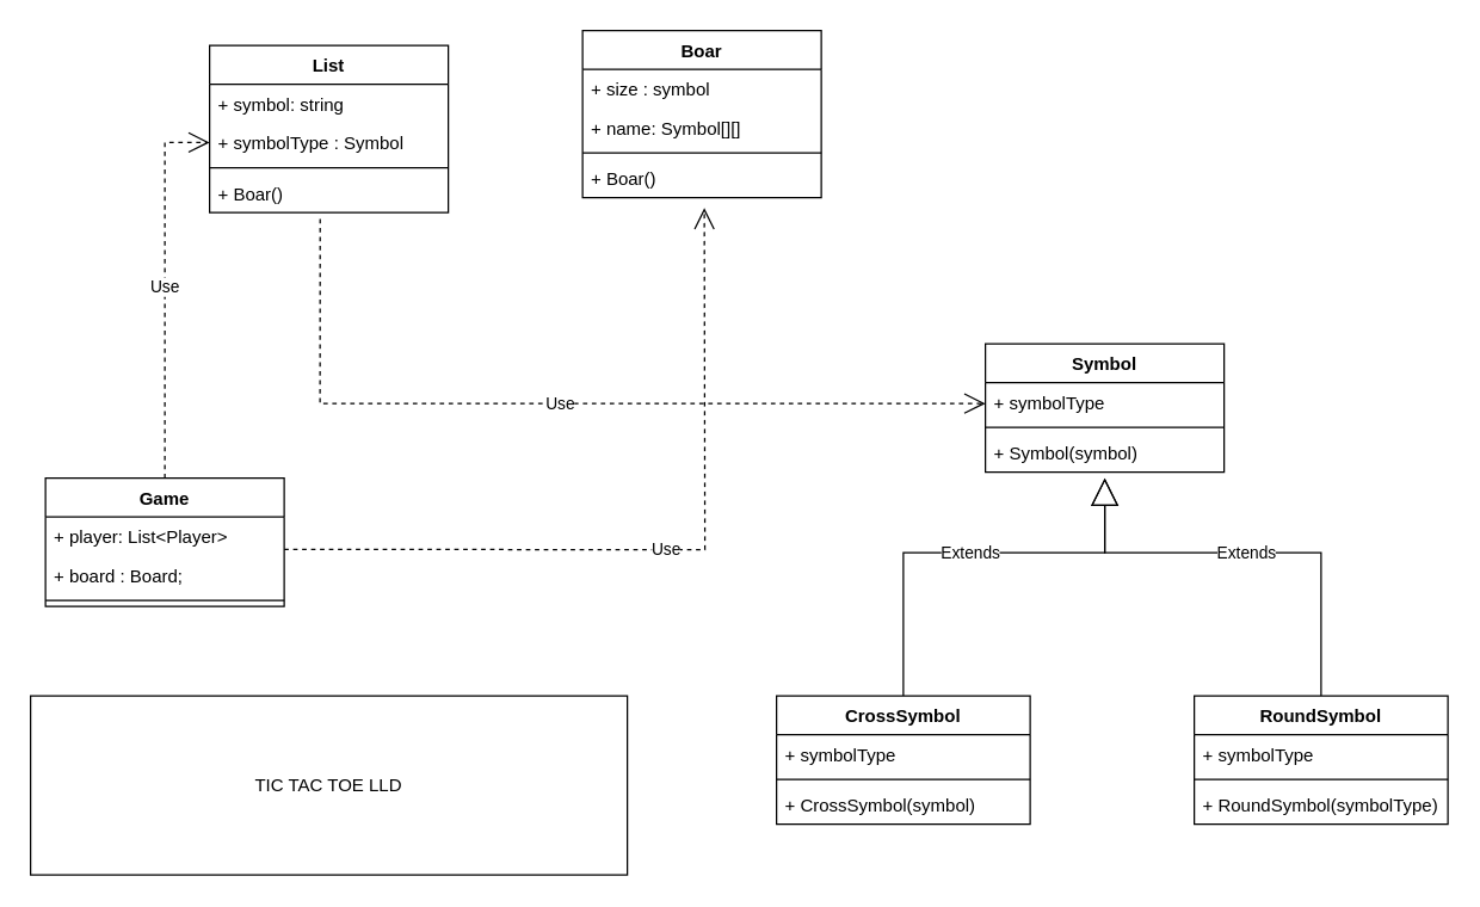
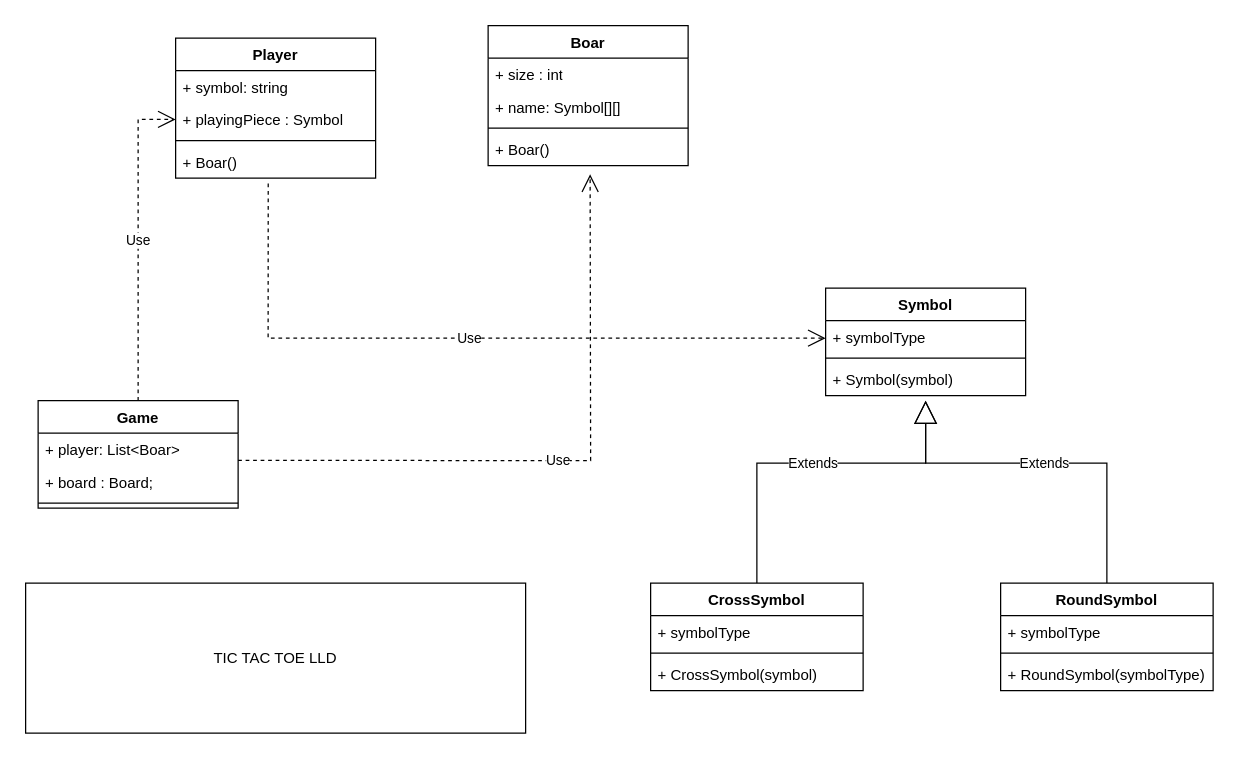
- <mxCell id="14" value="List" style="swimlane;fontStyle=1;align=center;verticalAlign=top;childLayout=stackLayout;horizontal=1;startSize=26;horizontalStack=0;resizeParent=1;resizeParentMax=0;resizeLast=0;collapsible=1;marginBottom=0;whiteSpace=wrap;html=1;" vertex="1" parent="1"><mxGeometry x="140" y="30" width="160" height="112" as="geometry" /></mxCell>
+ <mxCell id="14" value="Player" style="swimlane;fontStyle=1;align=center;verticalAlign=top;childLayout=stackLayout;horizontal=1;startSize=26;horizontalStack=0;resizeParent=1;resizeParentMax=0;resizeLast=0;collapsible=1;marginBottom=0;whiteSpace=wrap;html=1;" vertex="1" parent="1"><mxGeometry x="140" y="30" width="160" height="112" as="geometry" /></mxCell>
- <mxCell id="10" value="+ size : symbol" style="text;strokeColor=none;fillColor=none;align=left;verticalAlign=top;spacingLeft=4;spacingRight=4;overflow=hidden;rotatable=0;points=[[0,0.5],[1,0.5]];portConstraint=eastwest;whiteSpace=wrap;html=1;" vertex="1" parent="9"><mxGeometry y="26" width="160" height="26" as="geometry" /></mxCell>
+ <mxCell id="10" value="+ size : int" style="text;strokeColor=none;fillColor=none;align=left;verticalAlign=top;spacingLeft=4;spacingRight=4;overflow=hidden;rotatable=0;points=[[0,0.5],[1,0.5]];portConstraint=eastwest;whiteSpace=wrap;html=1;" vertex="1" parent="9"><mxGeometry y="26" width="160" height="26" as="geometry" /></mxCell>
- <mxCell id="16" value="+ symbolType : Symbol&amp;nbsp;" style="text;strokeColor=none;fillColor=none;align=left;verticalAlign=top;spacingLeft=4;spacingRight=4;overflow=hidden;rotatable=0;points=[[0,0.5],[1,0.5]];portConstraint=eastwest;whiteSpace=wrap;html=1;" vertex="1" parent="14"><mxGeometry y="52" width="160" height="26" as="geometry" /></mxCell>
+ <mxCell id="16" value="+ playingPiece : Symbol&amp;nbsp;" style="text;strokeColor=none;fillColor=none;align=left;verticalAlign=top;spacingLeft=4;spacingRight=4;overflow=hidden;rotatable=0;points=[[0,0.5],[1,0.5]];portConstraint=eastwest;whiteSpace=wrap;html=1;" vertex="1" parent="14"><mxGeometry y="52" width="160" height="26" as="geometry" /></mxCell>
- <mxCell id="22" value="+ player: List&amp;lt;Player&amp;gt;" style="text;strokeColor=none;fillColor=none;align=left;verticalAlign=top;spacingLeft=4;spacingRight=4;overflow=hidden;rotatable=0;points=[[0,0.5],[1,0.5]];portConstraint=eastwest;whiteSpace=wrap;html=1;" vertex="1" parent="20"><mxGeometry y="26" width="160" height="26" as="geometry" /></mxCell>
+ <mxCell id="22" value="+ player: List&amp;lt;Boar&amp;gt;" style="text;strokeColor=none;fillColor=none;align=left;verticalAlign=top;spacingLeft=4;spacingRight=4;overflow=hidden;rotatable=0;points=[[0,0.5],[1,0.5]];portConstraint=eastwest;whiteSpace=wrap;html=1;" vertex="1" parent="20"><mxGeometry y="26" width="160" height="26" as="geometry" /></mxCell>
